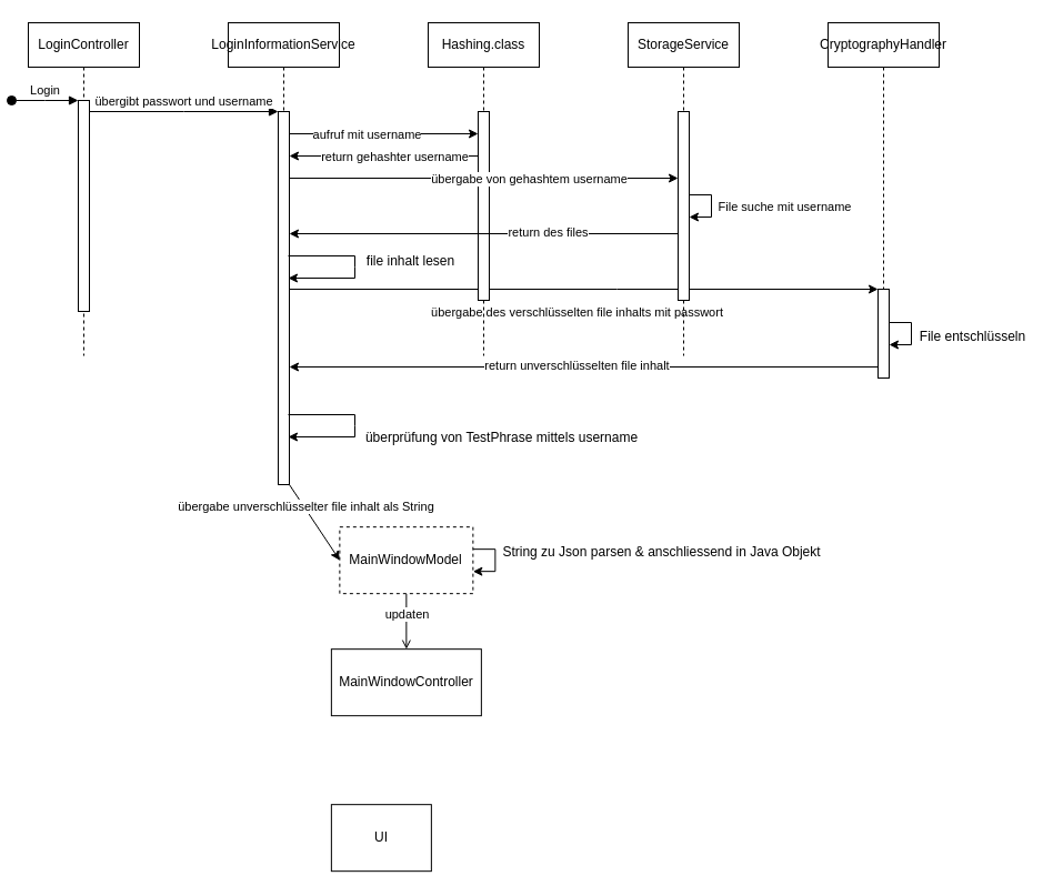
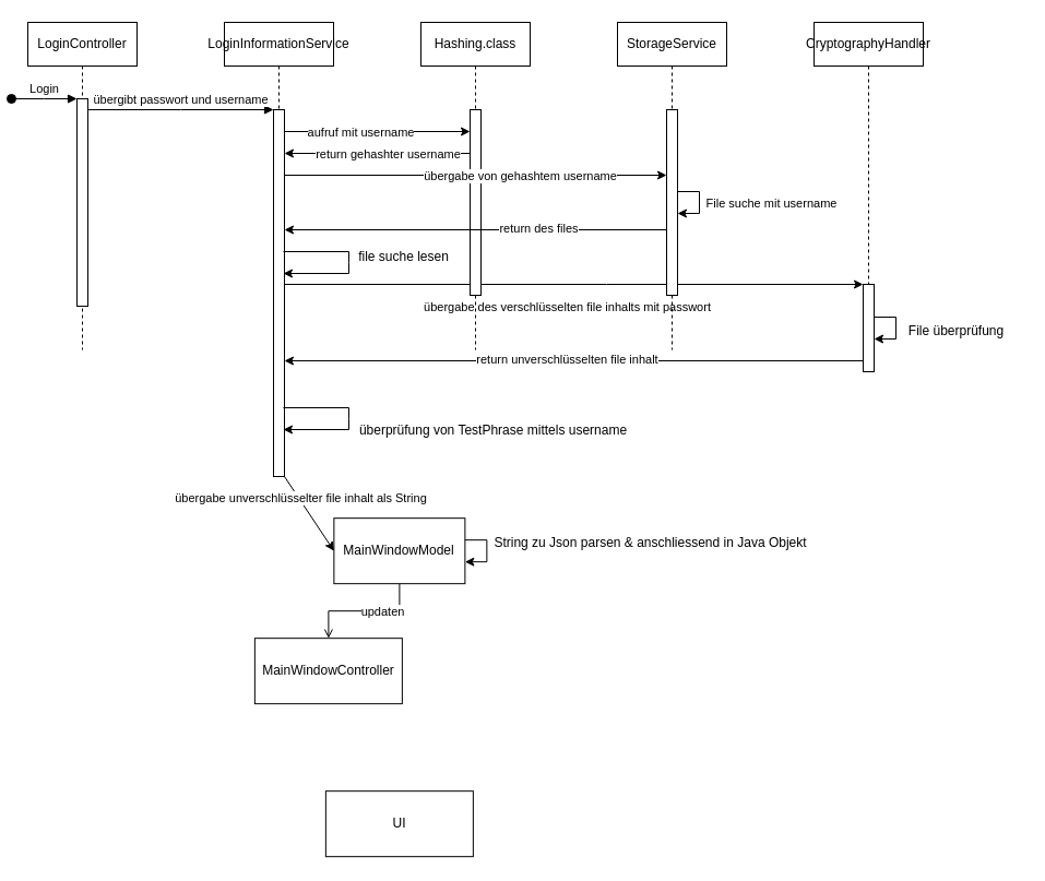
- <mxCell id="28" value="file inhalt lesen" style="text;html=1;align=center;verticalAlign=middle;resizable=0;points=[];autosize=1;strokeColor=none;fillColor=none;" vertex="1" parent="1"><mxGeometry x="314" y="220" width="100" height="30" as="geometry" /></mxCell>
+ <mxCell id="28" value="file suche lesen" style="text;html=1;align=center;verticalAlign=middle;resizable=0;points=[];autosize=1;strokeColor=none;fillColor=none;" vertex="1" parent="1"><mxGeometry x="314" y="220" width="100" height="30" as="geometry" /></mxCell>
- <mxCell id="29" value="File entschlüsseln" style="text;html=1;align=center;verticalAlign=middle;resizable=0;points=[];autosize=1;strokeColor=none;fillColor=none;" vertex="1" parent="1"><mxGeometry x="810" y="288" width="120" height="30" as="geometry" /></mxCell>
+ <mxCell id="29" value="File überprüfung" style="text;html=1;align=center;verticalAlign=middle;resizable=0;points=[];autosize=1;strokeColor=none;fillColor=none;" vertex="1" parent="1"><mxGeometry x="810" y="288" width="120" height="30" as="geometry" /></mxCell>
- <mxCell id="34" value="MainWindowModel" style="rounded=0;whiteSpace=wrap;html=1;dashed=1;" vertex="1" parent="1"><mxGeometry x="300.37" y="474.17" width="120" height="60" as="geometry" /></mxCell>
+ <mxCell id="34" value="MainWindowModel" style="rounded=0;whiteSpace=wrap;html=1;" vertex="1" parent="1"><mxGeometry x="300.37" y="474.17" width="120" height="60" as="geometry" /></mxCell>
- <mxCell id="39" value="MainWindowController" style="rounded=0;whiteSpace=wrap;html=1;" vertex="1" parent="1"><mxGeometry x="292.87" y="584.17" width="135" height="60" as="geometry" /></mxCell>
+ <mxCell id="39" value="MainWindowController" style="rounded=0;whiteSpace=wrap;html=1;" vertex="1" parent="1"><mxGeometry x="227.87" y="584.17" width="135" height="60" as="geometry" /></mxCell>
- <mxCell id="40" value="UI" style="rounded=0;whiteSpace=wrap;html=1;" vertex="1" parent="1"><mxGeometry x="292.87" y="724.17" width="90" height="60" as="geometry" /></mxCell>
+ <mxCell id="40" value="UI" style="rounded=0;whiteSpace=wrap;html=1;" vertex="1" parent="1"><mxGeometry x="292.87" y="724.17" width="135" height="60" as="geometry" /></mxCell>
